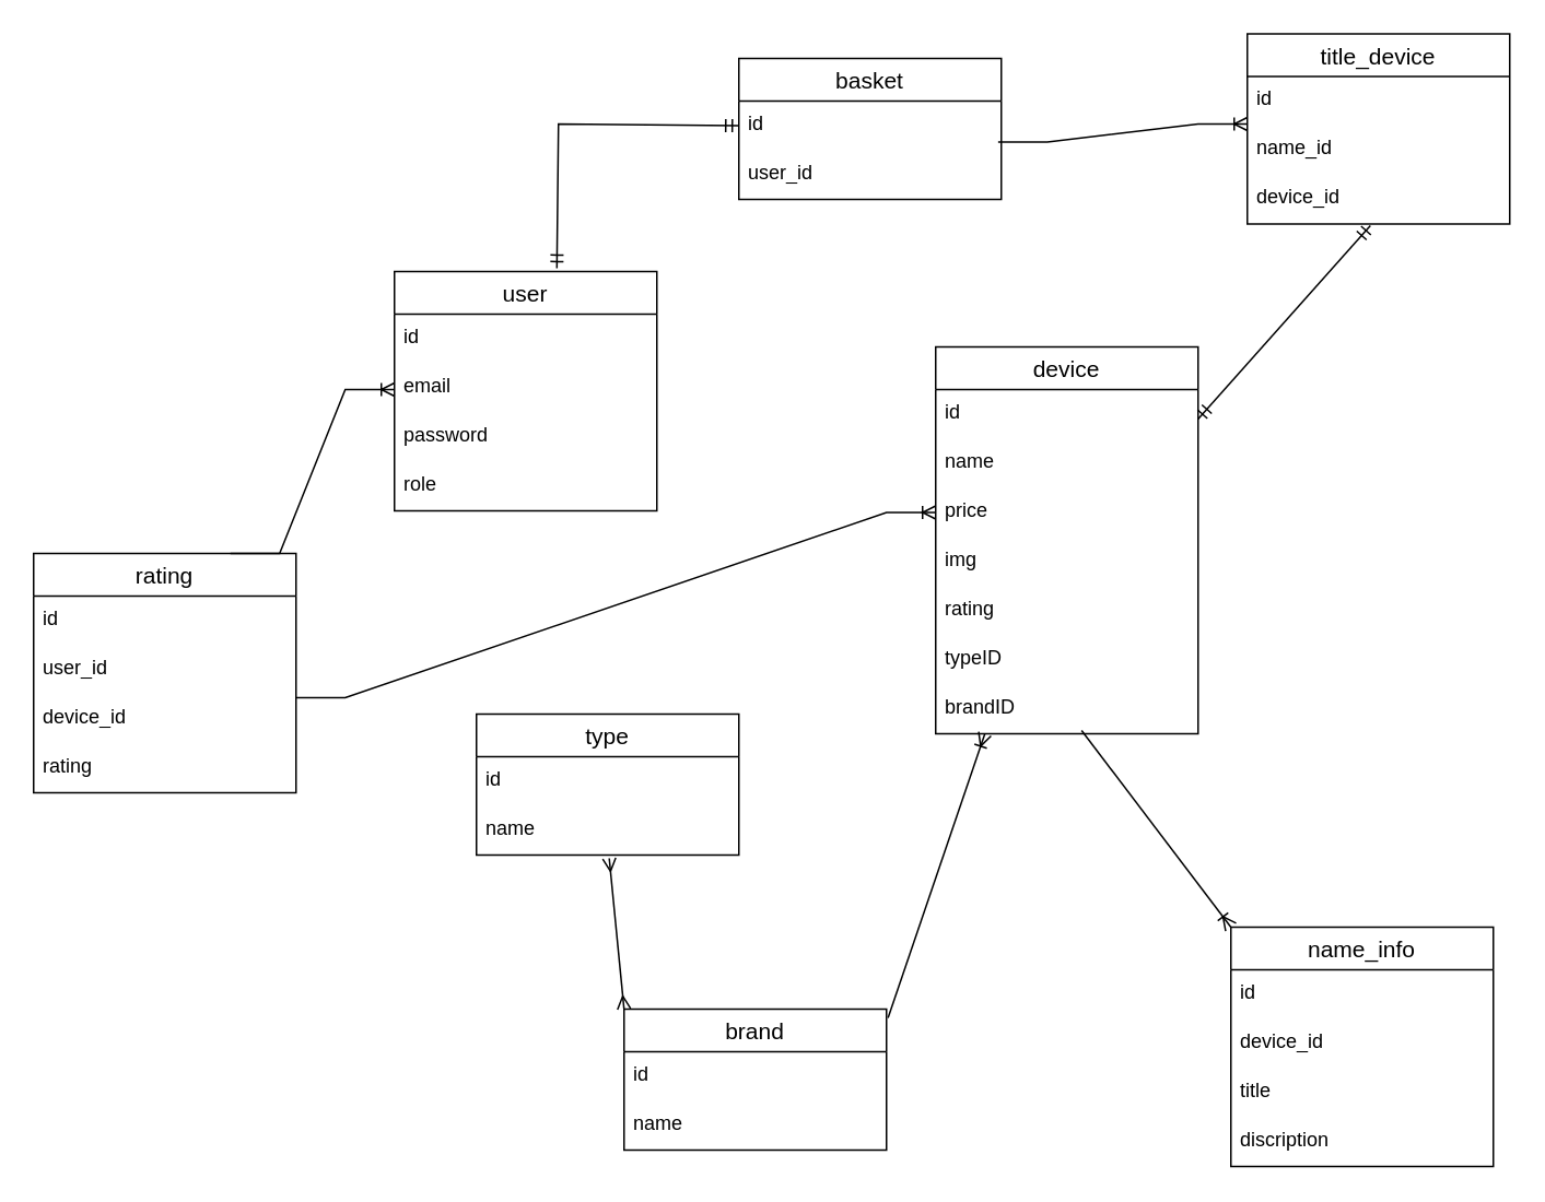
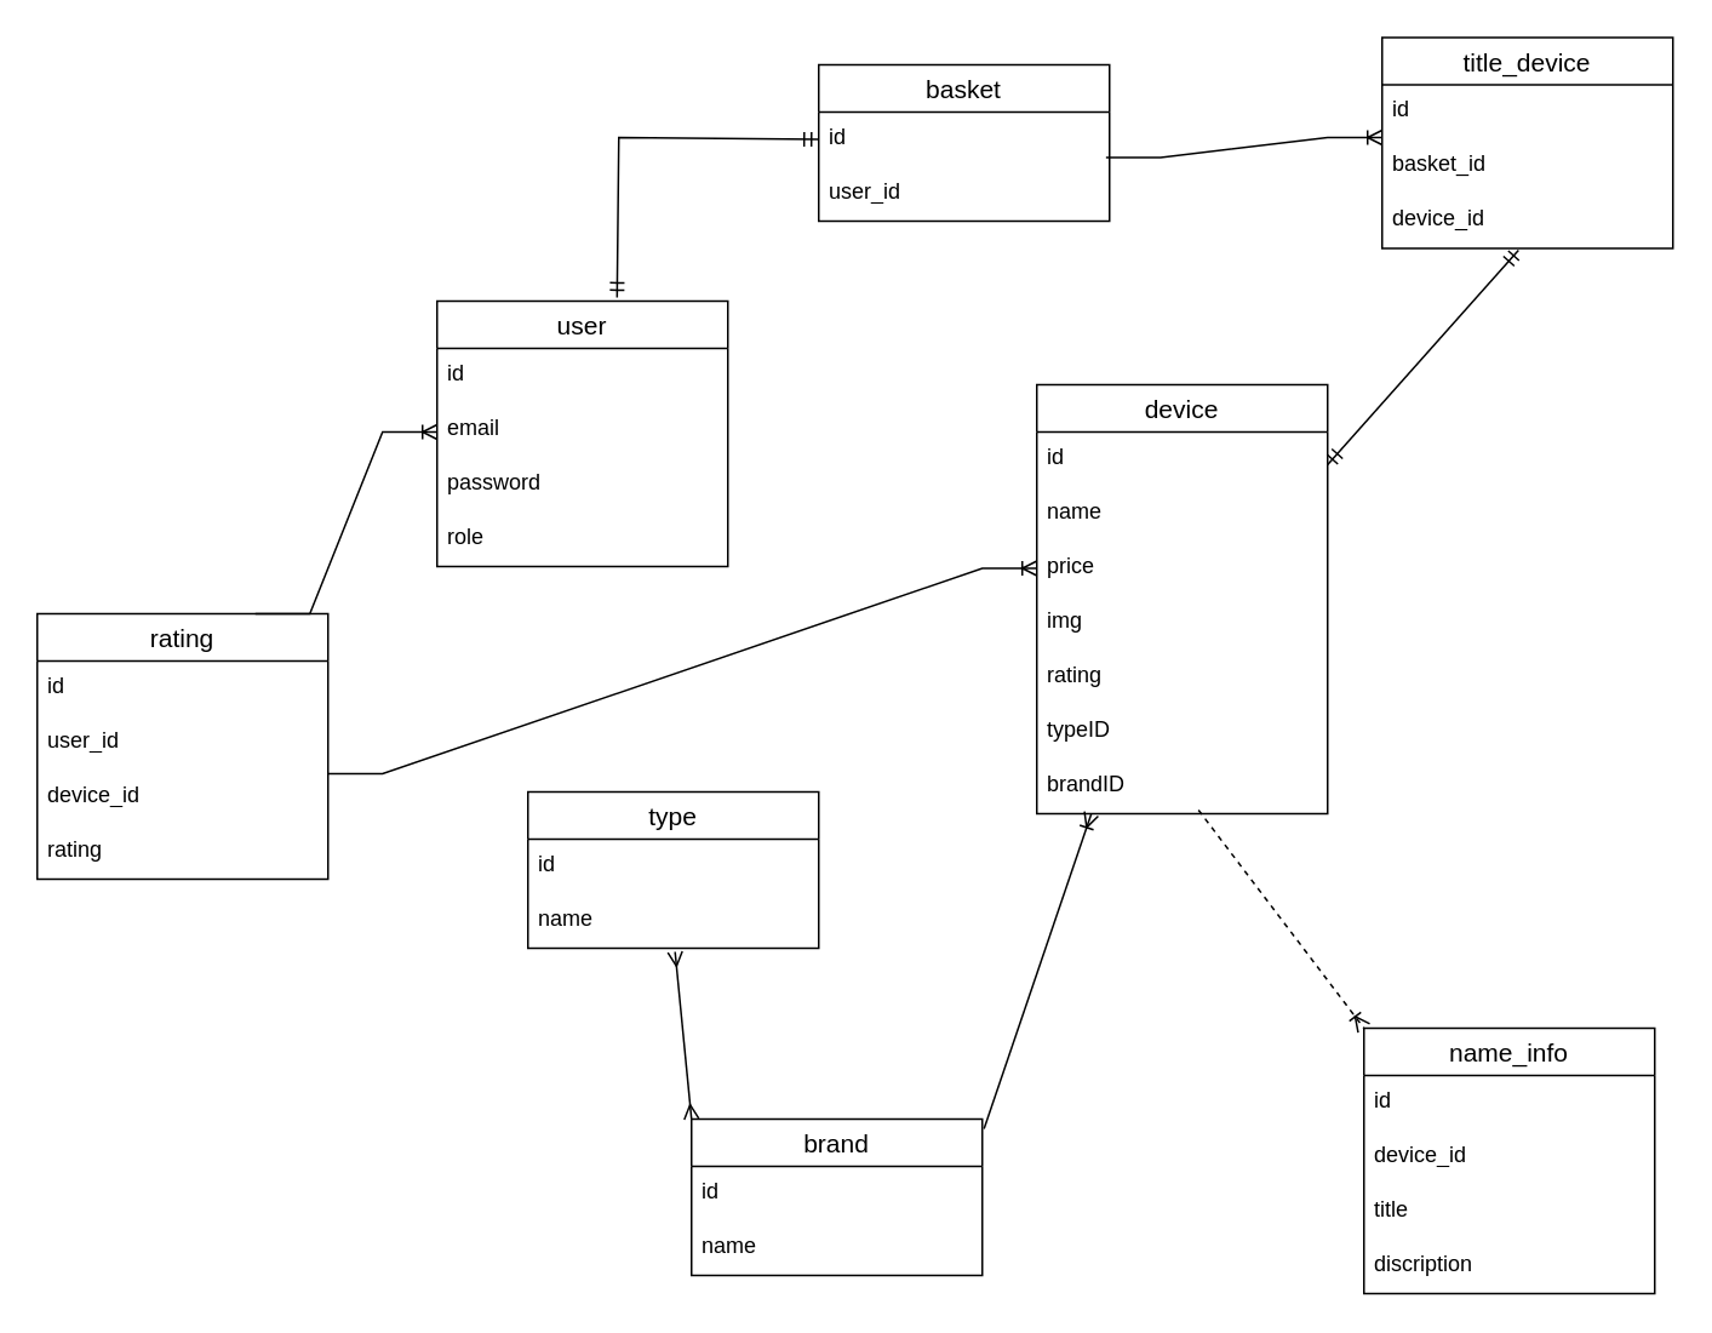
- <mxCell id="35" value="name_id" style="text;strokeColor=none;fillColor=none;spacingLeft=4;spacingRight=4;overflow=hidden;rotatable=0;points=[[0,0.5],[1,0.5]];portConstraint=eastwest;fontSize=12;whiteSpace=wrap;html=1;" vertex="1" parent="33"><mxGeometry y="56" width="160" height="30" as="geometry" /></mxCell>
+ <mxCell id="35" value="basket_id" style="text;strokeColor=none;fillColor=none;spacingLeft=4;spacingRight=4;overflow=hidden;rotatable=0;points=[[0,0.5],[1,0.5]];portConstraint=eastwest;fontSize=12;whiteSpace=wrap;html=1;" vertex="1" parent="33"><mxGeometry y="56" width="160" height="30" as="geometry" /></mxCell>
- <mxCell id="31" value="" style="fontSize=12;html=1;endArrow=ERoneToMany;rounded=0;entryX=0;entryY=0;entryDx=0;entryDy=0;exitX=0.556;exitY=0.933;exitDx=0;exitDy=0;exitPerimeter=0;" edge="1" parent="1" source="17" target="26"><mxGeometry width="100" height="100" relative="1" as="geometry"><mxPoint x="670" y="575" as="sourcePoint" /><mxPoint x="770" y="475" as="targetPoint" /><Array as="points" /></mxGeometry></mxCell>
+ <mxCell id="31" value="" style="fontSize=12;html=1;endArrow=ERoneToMany;rounded=0;entryX=0;entryY=0;entryDx=0;entryDy=0;exitX=0.556;exitY=0.933;exitDx=0;exitDy=0;exitPerimeter=0;dashed=1;" edge="1" parent="1" source="17" target="26"><mxGeometry width="100" height="100" relative="1" as="geometry"><mxPoint x="670" y="575" as="sourcePoint" /><mxPoint x="770" y="475" as="targetPoint" /><Array as="points" /></mxGeometry></mxCell>
